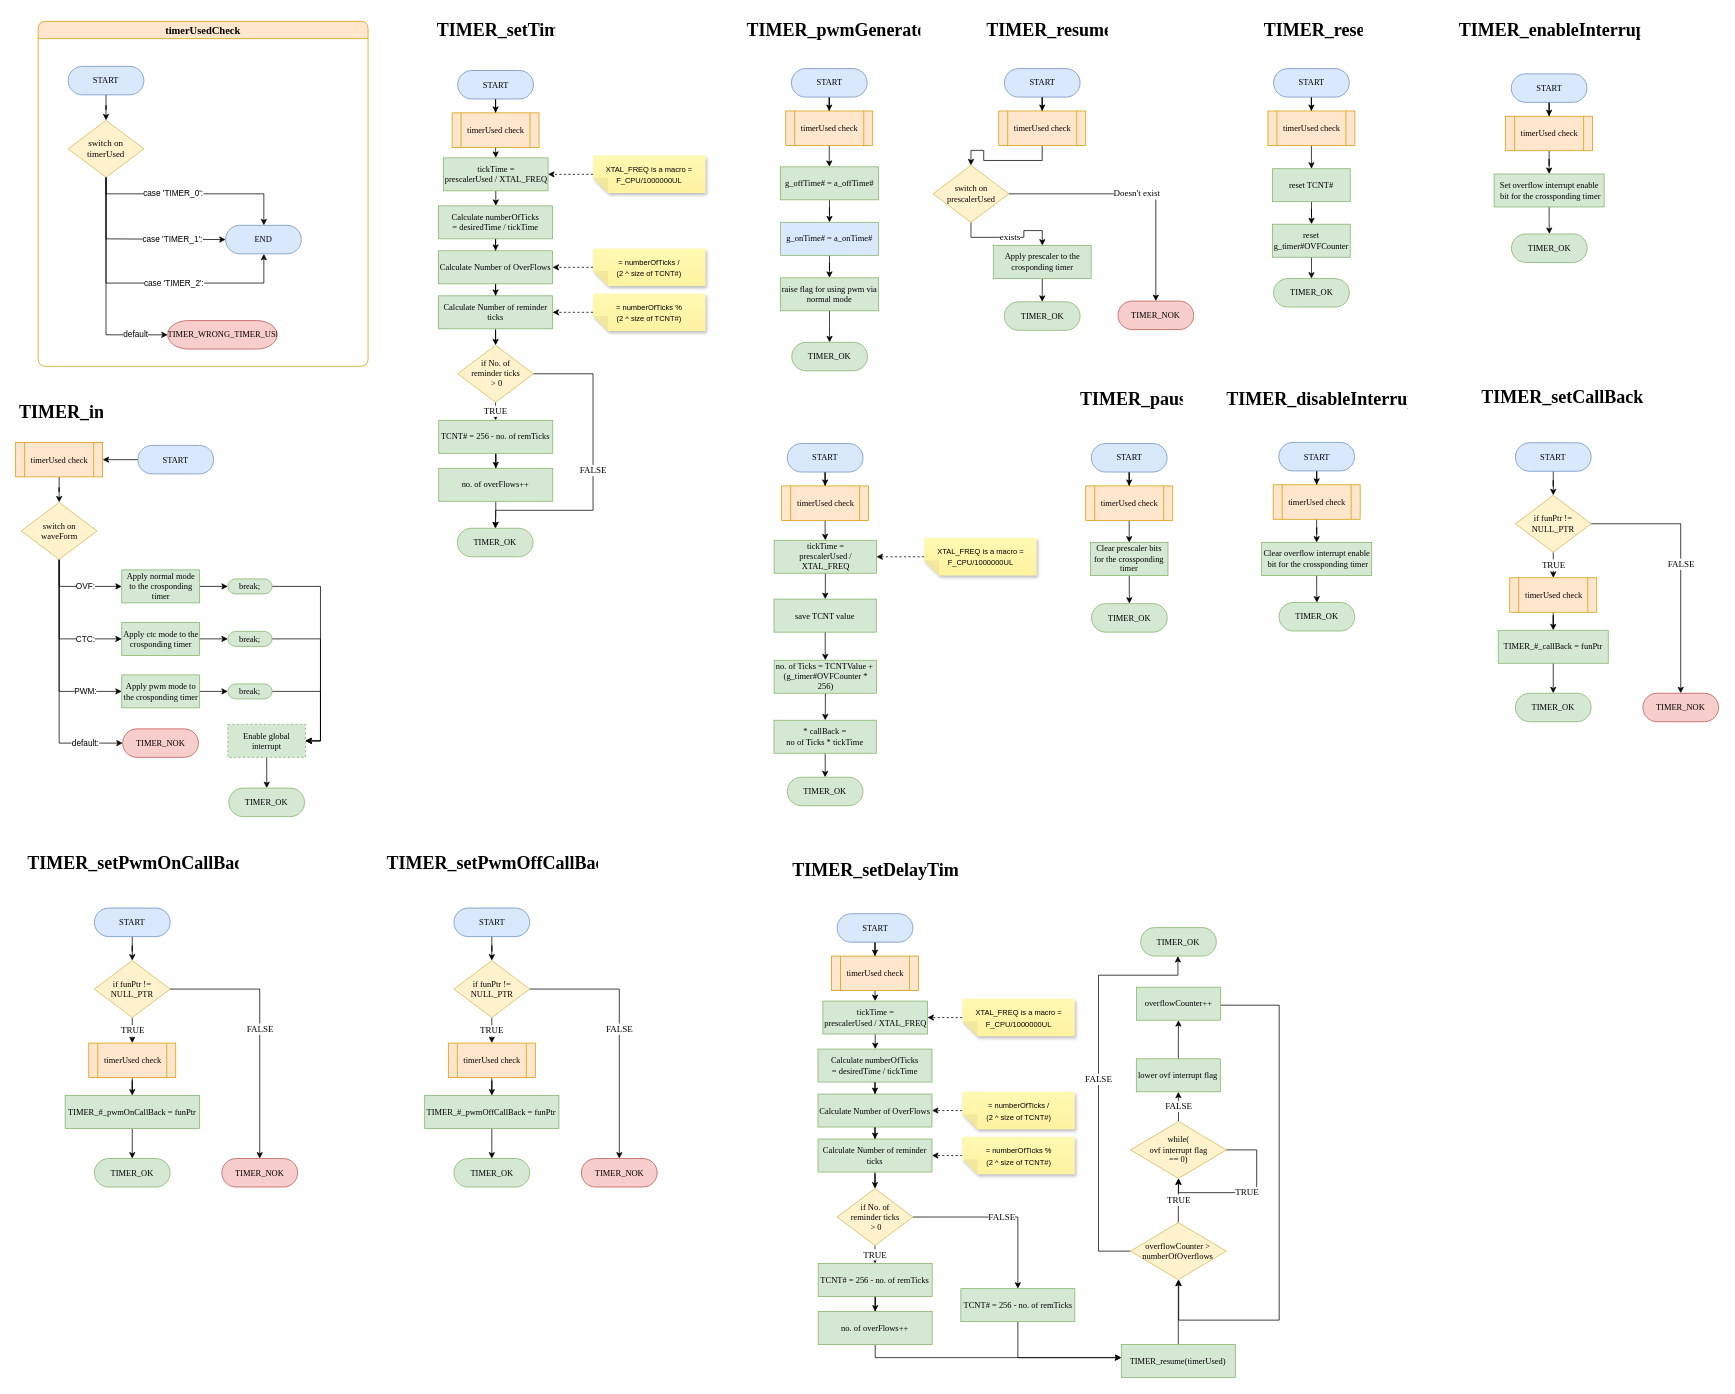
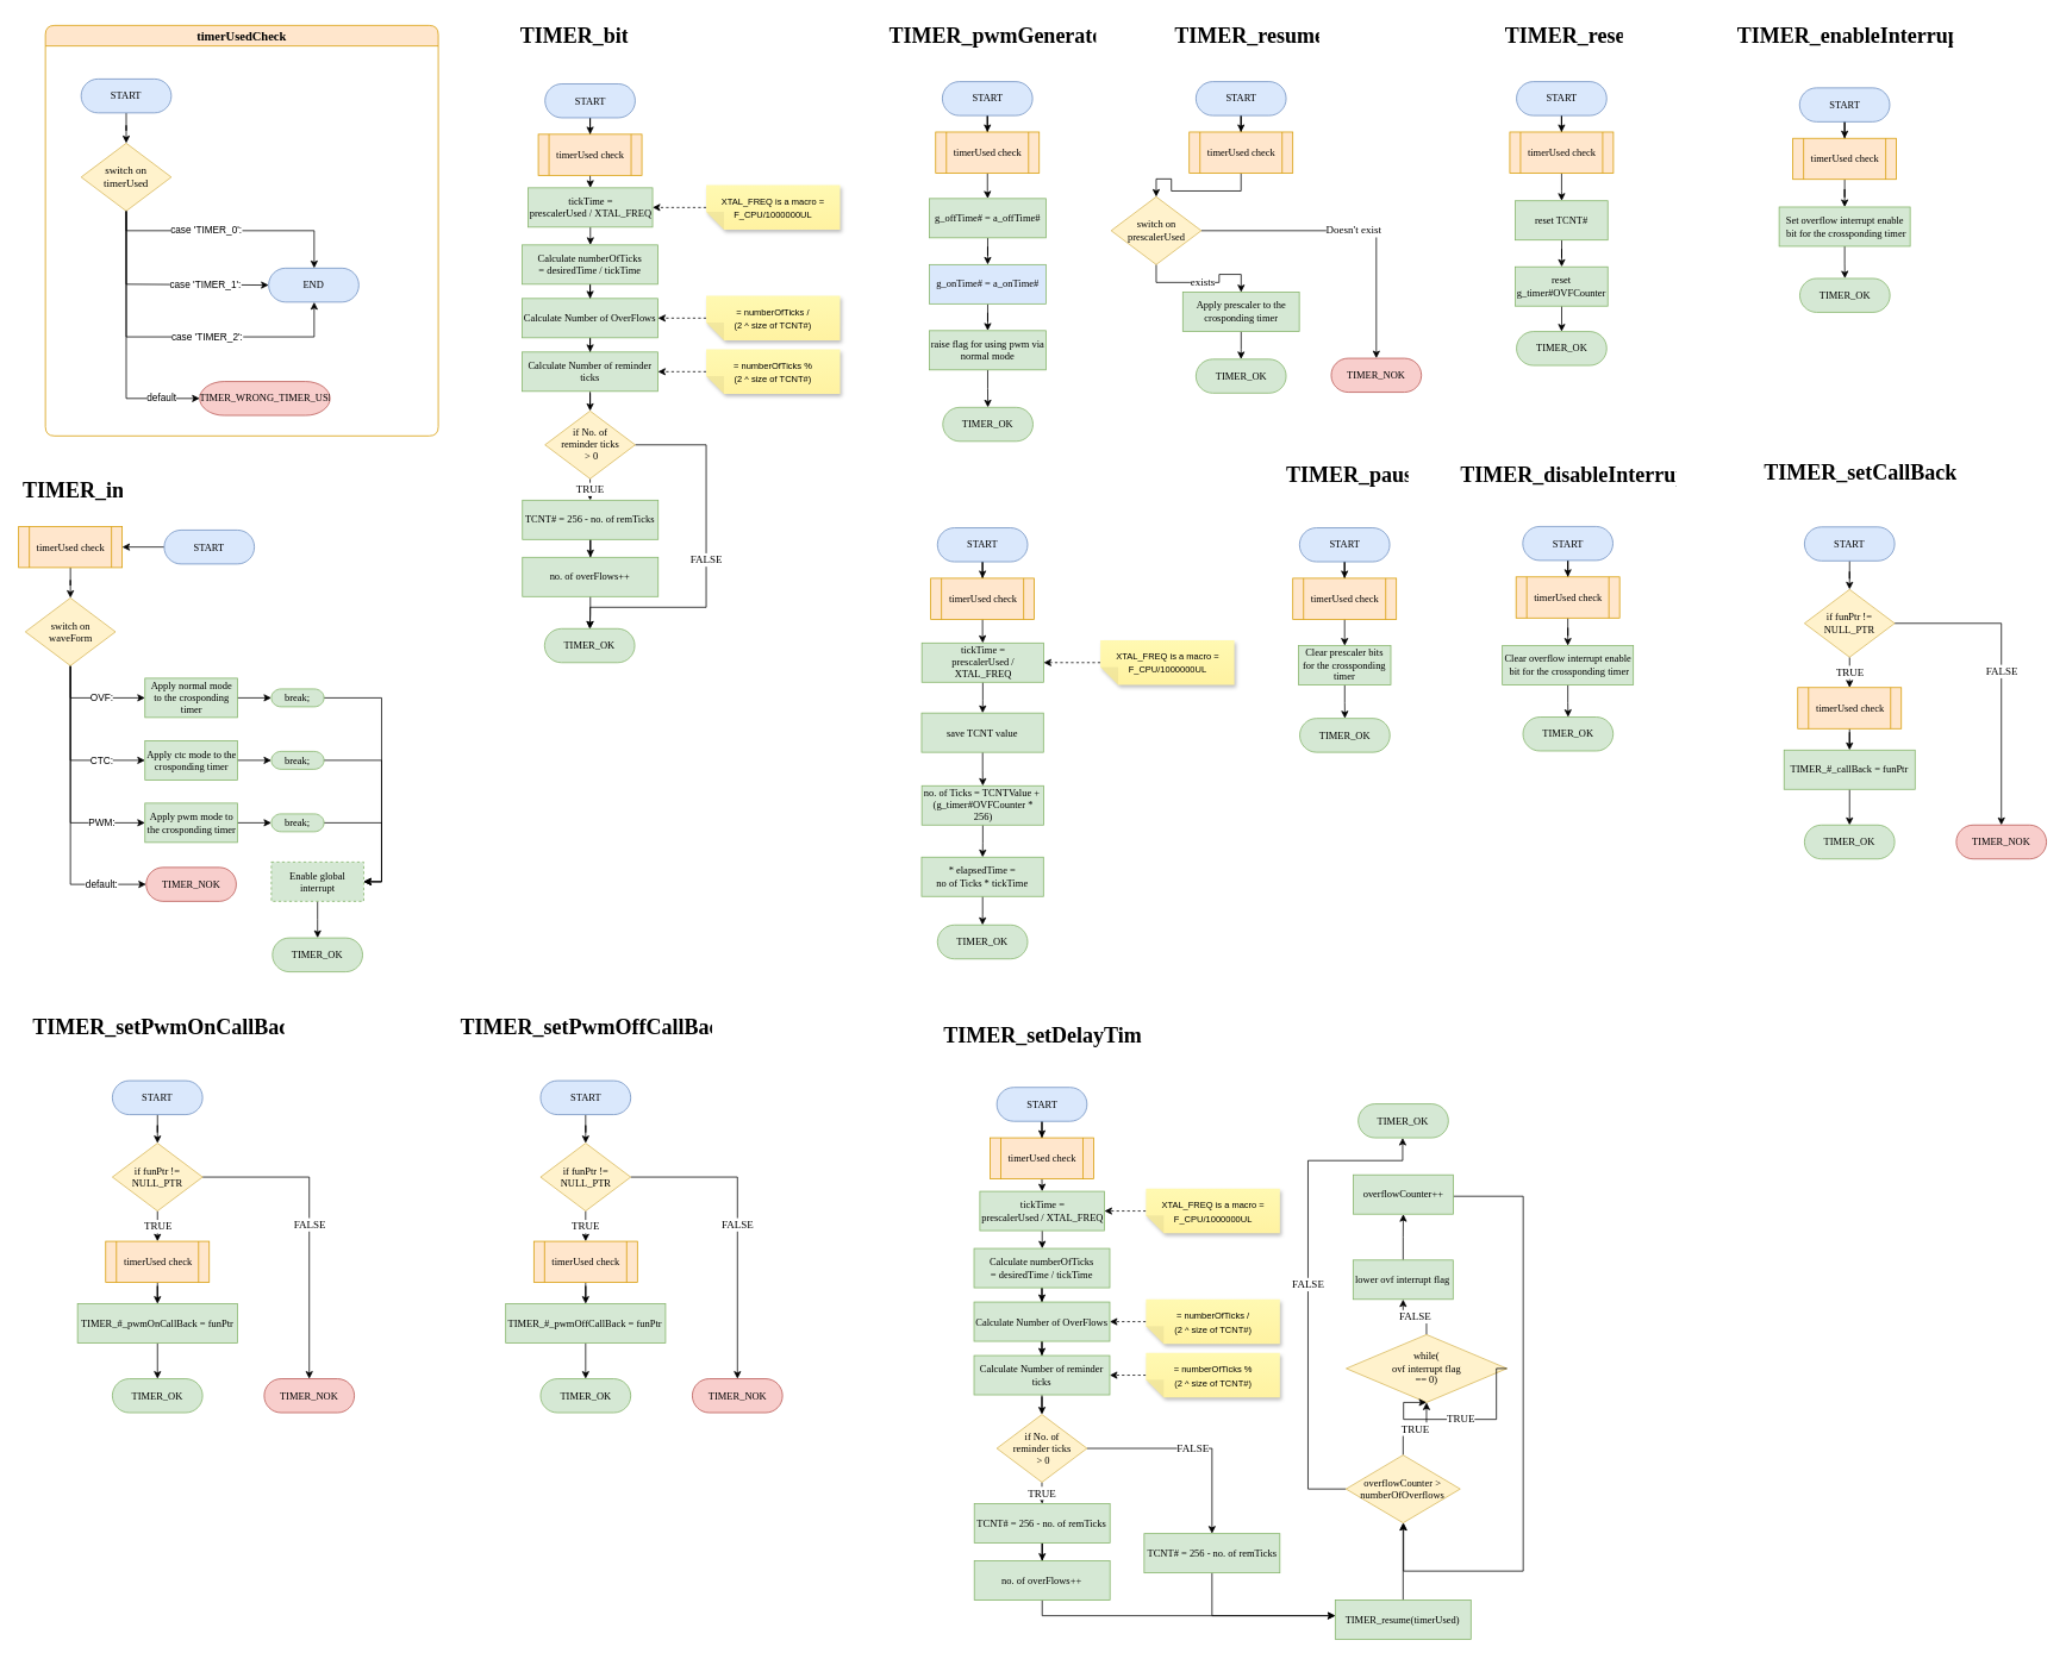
- <mxCell id="30" value="&lt;h1&gt;&lt;font face=&quot;Calibri&quot;&gt;TIMER_setTime&lt;/font&gt;&lt;/h1&gt;" style="text;html=1;strokeColor=none;fillColor=none;spacing=5;spacingTop=-20;whiteSpace=wrap;overflow=hidden;rounded=0;fontFamily=Calibri;" parent="1" vertex="1"><mxGeometry x="576.75" y="20" width="165.5" height="40" as="geometry" /></mxCell>
+ <mxCell id="30" value="&lt;h1&gt;&lt;font face=&quot;Calibri&quot;&gt;TIMER_bit&lt;/font&gt;&lt;/h1&gt;" style="text;html=1;strokeColor=none;fillColor=none;spacing=5;spacingTop=-20;whiteSpace=wrap;overflow=hidden;rounded=0;fontFamily=Calibri;" parent="1" vertex="1"><mxGeometry x="576.75" y="20" width="165.5" height="40" as="geometry" /></mxCell>
- <mxCell id="96" value="&lt;span style=&quot;font-size: 11.29px;&quot;&gt;* callBack = &lt;br&gt;no of Ticks * tickTime&lt;br&gt;&lt;/span&gt;" style="rounded=0;whiteSpace=wrap;html=1;fontSize=11.29;fillColor=#d5e8d4;strokeColor=#82b366;fontFamily=Calibri;" parent="1" vertex="1"><mxGeometry x="1031.25" y="960" width="136.5" height="44" as="geometry" /></mxCell>
+ <mxCell id="96" value="&lt;span style=&quot;font-size: 11.29px;&quot;&gt;* elapsedTime = &lt;br&gt;no of Ticks * tickTime&lt;br&gt;&lt;/span&gt;" style="rounded=0;whiteSpace=wrap;html=1;fontSize=11.29;fillColor=#d5e8d4;strokeColor=#82b366;fontFamily=Calibri;" parent="1" vertex="1"><mxGeometry x="1031.25" y="960" width="136.5" height="44" as="geometry" /></mxCell>
- <mxCell id="200" value="while( &lt;br&gt;ovf interrupt flag&lt;br&gt;== 0)" style="vsdxID=219;fillColor=#fff2cc;shape=stencil(UzV2Ls5ILEhVNTIoLinKz04tz0wpyVA1dlE1MsrMy0gtyiwBslSNXVWNndPyi1LTi/JL81Ig/IJEkEoQKze/DGRCBUSfAUiHkUElhGcK4bpBVOZk5iGpNEVVikeloQHZpsK0YlWLz1QgA+HFtMycHEgIIcujBwlQCBKcxq4A);strokeColor=#d6b656;spacingTop=-1;spacingBottom=-1;spacingLeft=-1;spacingRight=-1;points=[[0,0.5,0],[1,0.5,0],[0.5,0,0],[0.5,1,0]];labelBackgroundColor=none;rounded=1;html=1;whiteSpace=wrap;fontFamily=Calibri;fontSize=11.29;" parent="1" vertex="1"><mxGeometry x="1506.73" y="1495" width="128" height="76" as="geometry" /></mxCell>
+ <mxCell id="200" value="while( &lt;br&gt;ovf interrupt flag&lt;br&gt;== 0)" style="vsdxID=219;fillColor=#fff2cc;shape=stencil(UzV2Ls5ILEhVNTIoLinKz04tz0wpyVA1dlE1MsrMy0gtyiwBslSNXVWNndPyi1LTi/JL81Ig/IJEkEoQKze/DGRCBUSfAUiHkUElhGcK4bpBVOZk5iGpNEVVikeloQHZpsK0YlWLz1QgA+HFtMycHEgIIcujBwlQCBKcxq4A);strokeColor=#d6b656;spacingTop=-1;spacingBottom=-1;spacingLeft=-1;spacingRight=-1;points=[[0,0.5,0],[1,0.5,0],[0.5,0,0],[0.5,1,0]];labelBackgroundColor=none;rounded=1;html=1;whiteSpace=wrap;fontFamily=Calibri;fontSize=11.29;" parent="1" vertex="1"><mxGeometry x="1506.73" y="1495" width="180" height="76" as="geometry" /></mxCell>
